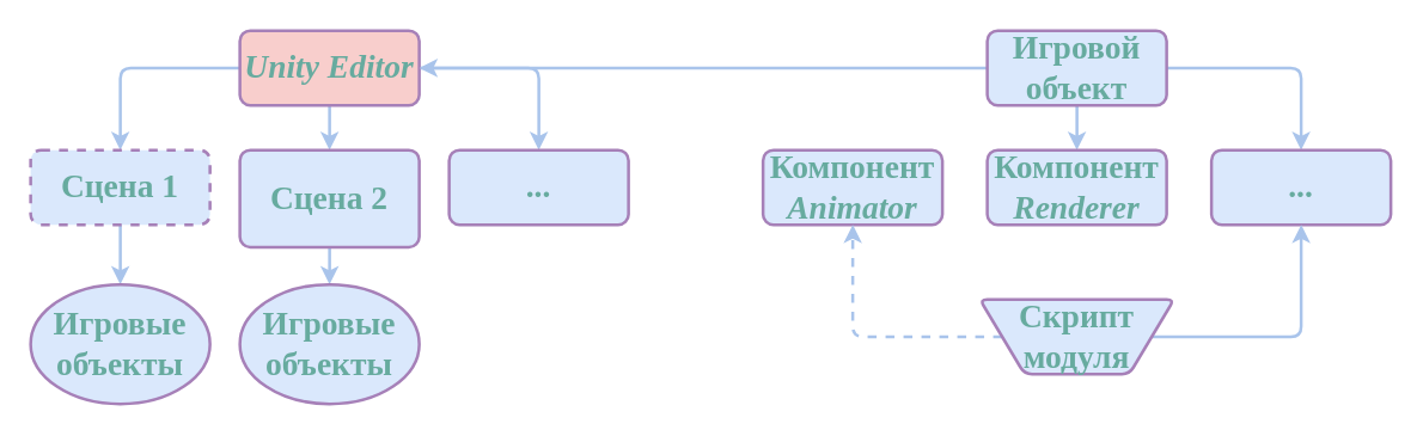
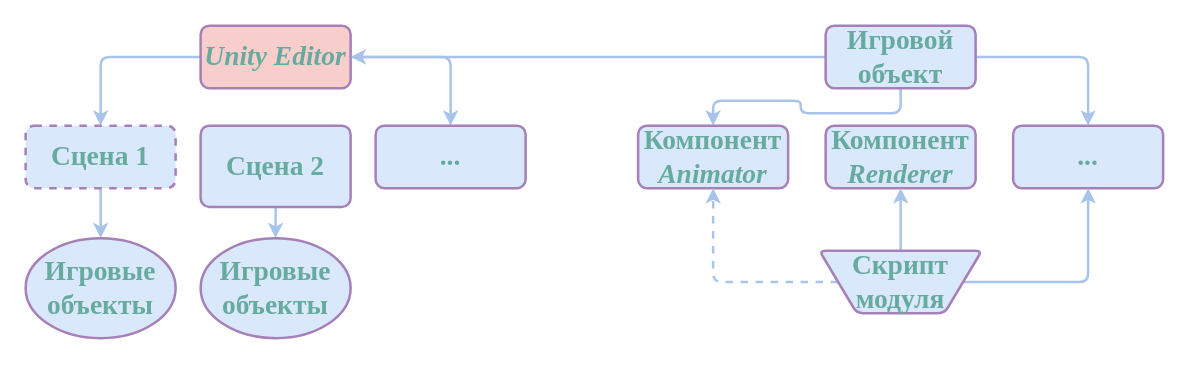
- <mxCell id="3" style="edgeStyle=orthogonalEdgeStyle;rounded=1;orthogonalLoop=1;jettySize=auto;html=1;entryX=0.5;entryY=0;entryDx=0;entryDy=0;strokeColor=#A9C4EB;strokeWidth=2;align=center;verticalAlign=middle;arcSize=14;fontFamily=Times New Roman;fontSize=22;fontColor=#67AB9F;fontStyle=1;labelBackgroundColor=default;endArrow=classic;fillColor=#ffe6cc;" edge="1" parent="1" source="5" target="9"><mxGeometry relative="1" as="geometry" /></mxCell>
- <mxCell id="13" style="edgeStyle=orthogonalEdgeStyle;rounded=1;orthogonalLoop=1;jettySize=auto;html=1;exitX=0.5;exitY=1;exitDx=0;exitDy=0;entryX=0.5;entryY=0;entryDx=0;entryDy=0;strokeColor=#A9C4EB;strokeWidth=2;align=center;verticalAlign=middle;arcSize=14;fontFamily=Times New Roman;fontSize=22;fontColor=#67AB9F;fontStyle=1;labelBackgroundColor=default;endArrow=classic;fillColor=#ffe6cc;" edge="1" parent="1" source="15" target="17"><mxGeometry relative="1" as="geometry" /></mxCell>
+ <mxCell id="13" style="edgeStyle=orthogonalEdgeStyle;rounded=1;orthogonalLoop=1;jettySize=auto;html=1;exitX=0.5;exitY=1;exitDx=0;exitDy=0;strokeColor=#A9C4EB;strokeWidth=2;align=center;verticalAlign=middle;arcSize=14;fontFamily=Times New Roman;fontSize=22;fontColor=#67AB9F;fontStyle=1;labelBackgroundColor=default;endArrow=classic;fillColor=#ffe6cc;" edge="1" parent="1" source="15" target="16"><mxGeometry relative="1" as="geometry" /></mxCell>
+ <mxCell id="22" style="edgeStyle=orthogonalEdgeStyle;rounded=1;orthogonalLoop=1;jettySize=auto;html=1;exitX=0.5;exitY=0;exitDx=0;exitDy=0;entryX=0.5;entryY=1;entryDx=0;entryDy=0;strokeColor=#A9C4EB;strokeWidth=2;align=center;verticalAlign=middle;arcSize=14;fontFamily=Times New Roman;fontSize=22;fontColor=#67AB9F;fontStyle=1;labelBackgroundColor=default;endArrow=classic;fillColor=#ffe6cc;" edge="1" parent="1" source="23" target="17"><mxGeometry relative="1" as="geometry" /></mxCell>
